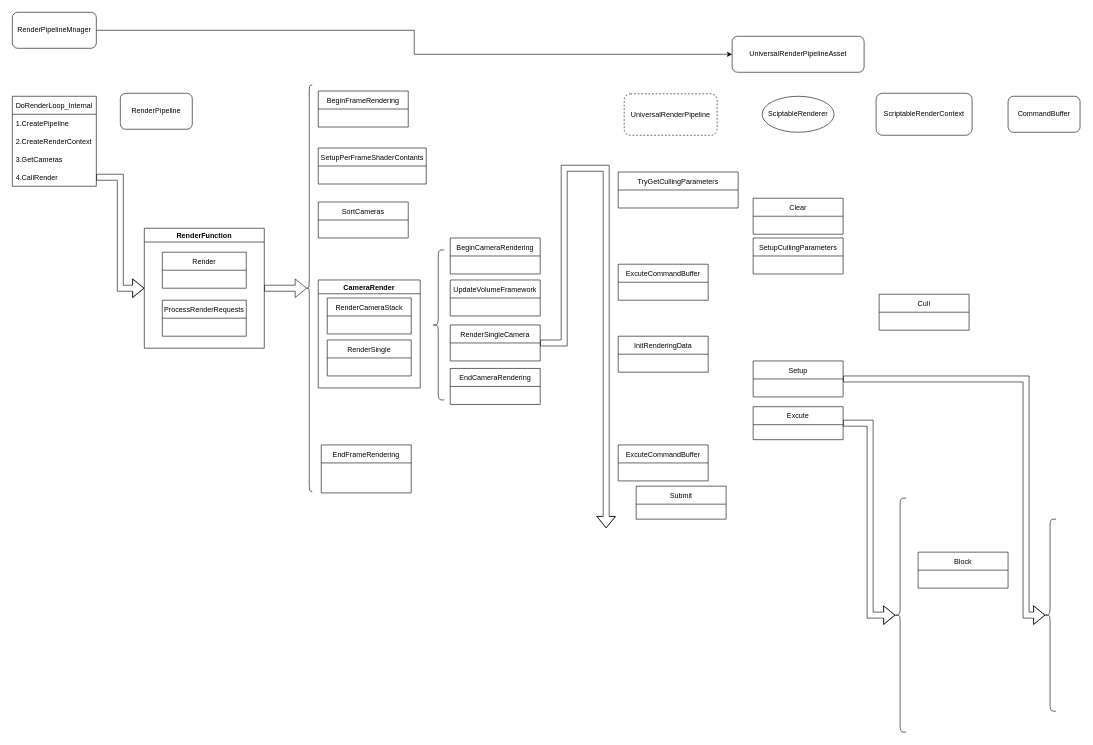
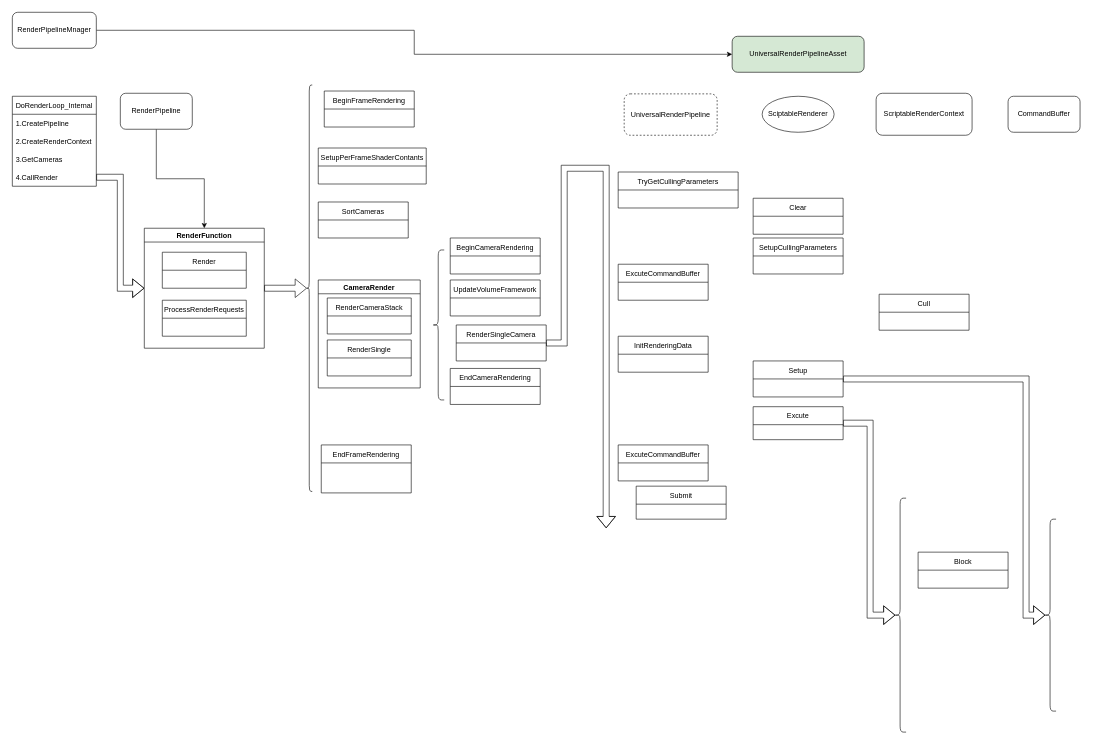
- <mxCell id="34" value="UniversalRenderPipelineAsset" style="rounded=1;whiteSpace=wrap;html=1;" parent="1" vertex="1"><mxGeometry x="1220" y="60" width="220" height="60" as="geometry" /></mxCell>
+ <mxCell id="34" value="UniversalRenderPipelineAsset" style="rounded=1;whiteSpace=wrap;html=1;fillColor=#d5e8d4;" parent="1" vertex="1"><mxGeometry x="1220" y="60" width="220" height="60" as="geometry" /></mxCell>
- <mxCell id="14" value="BeginFrameRendering" style="swimlane;fontStyle=0;childLayout=stackLayout;horizontal=1;startSize=30;horizontalStack=0;resizeParent=1;resizeParentMax=0;resizeLast=0;collapsible=1;marginBottom=0;" parent="1" vertex="1"><mxGeometry x="530" y="151.25" width="150" height="60" as="geometry"><mxRectangle x="490" y="215" width="150" height="30" as="alternateBounds" /></mxGeometry></mxCell>
+ <mxCell id="14" value="BeginFrameRendering" style="swimlane;fontStyle=0;childLayout=stackLayout;horizontal=1;startSize=30;horizontalStack=0;resizeParent=1;resizeParentMax=0;resizeLast=0;collapsible=1;marginBottom=0;" parent="1" vertex="1"><mxGeometry x="540" y="151.25" width="150" height="60" as="geometry"><mxRectangle x="490" y="215" width="150" height="30" as="alternateBounds" /></mxGeometry></mxCell>
+ <mxCell id="10" style="edgeStyle=orthogonalEdgeStyle;rounded=0;orthogonalLoop=1;jettySize=auto;html=1;entryX=0.5;entryY=0;entryDx=0;entryDy=0;" parent="1" source="11" target="16" edge="1"><mxGeometry relative="1" as="geometry"><mxPoint x="350" y="380" as="targetPoint" /></mxGeometry></mxCell>
- <mxCell id="29" value="RenderSingleCamera" style="swimlane;fontStyle=0;childLayout=stackLayout;horizontal=1;startSize=30;horizontalStack=0;resizeParent=1;resizeParentMax=0;resizeLast=0;collapsible=1;marginBottom=0;" parent="1" vertex="1"><mxGeometry x="750" y="541.25" width="150" height="60" as="geometry"><mxRectangle x="490" y="215" width="150" height="30" as="alternateBounds" /></mxGeometry></mxCell>
+ <mxCell id="29" value="RenderSingleCamera" style="swimlane;fontStyle=0;childLayout=stackLayout;horizontal=1;startSize=30;horizontalStack=0;resizeParent=1;resizeParentMax=0;resizeLast=0;collapsible=1;marginBottom=0;" parent="1" vertex="1"><mxGeometry x="760" y="541.25" width="150" height="60" as="geometry"><mxRectangle x="490" y="215" width="150" height="30" as="alternateBounds" /></mxGeometry></mxCell>
